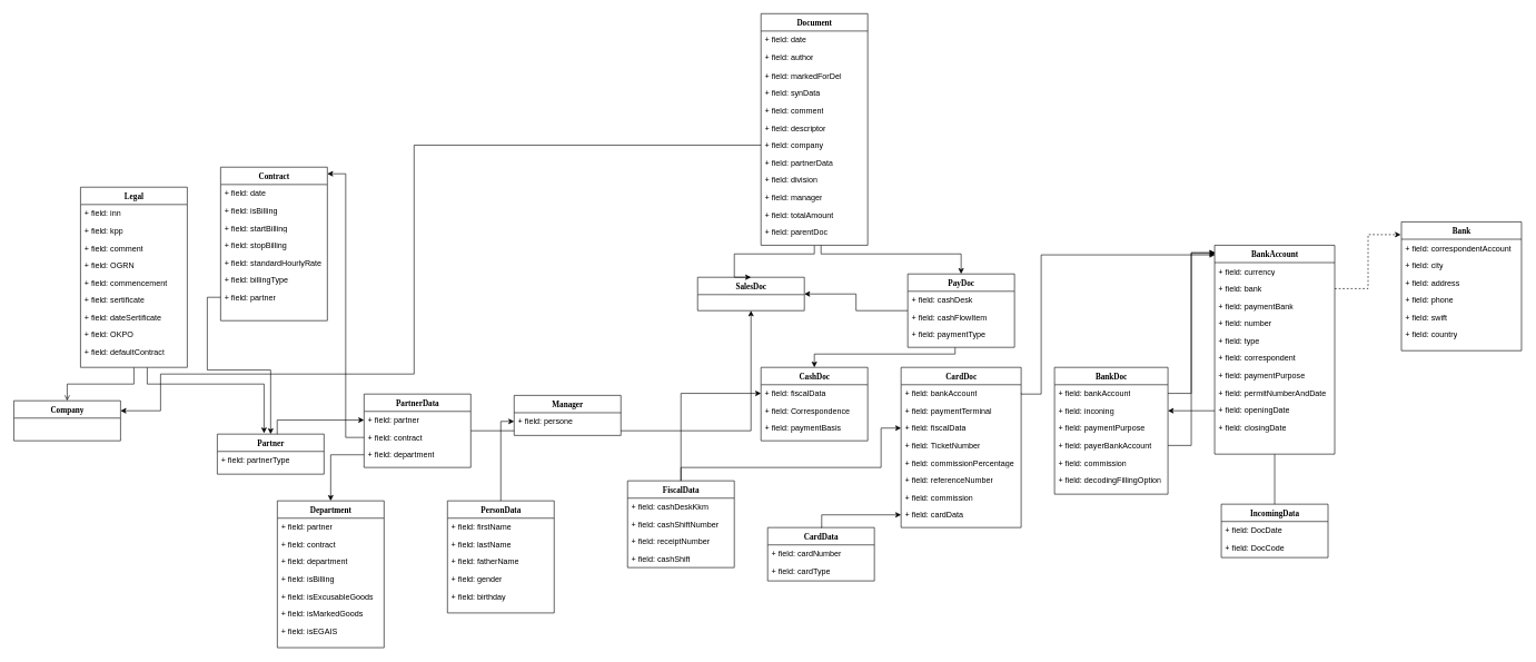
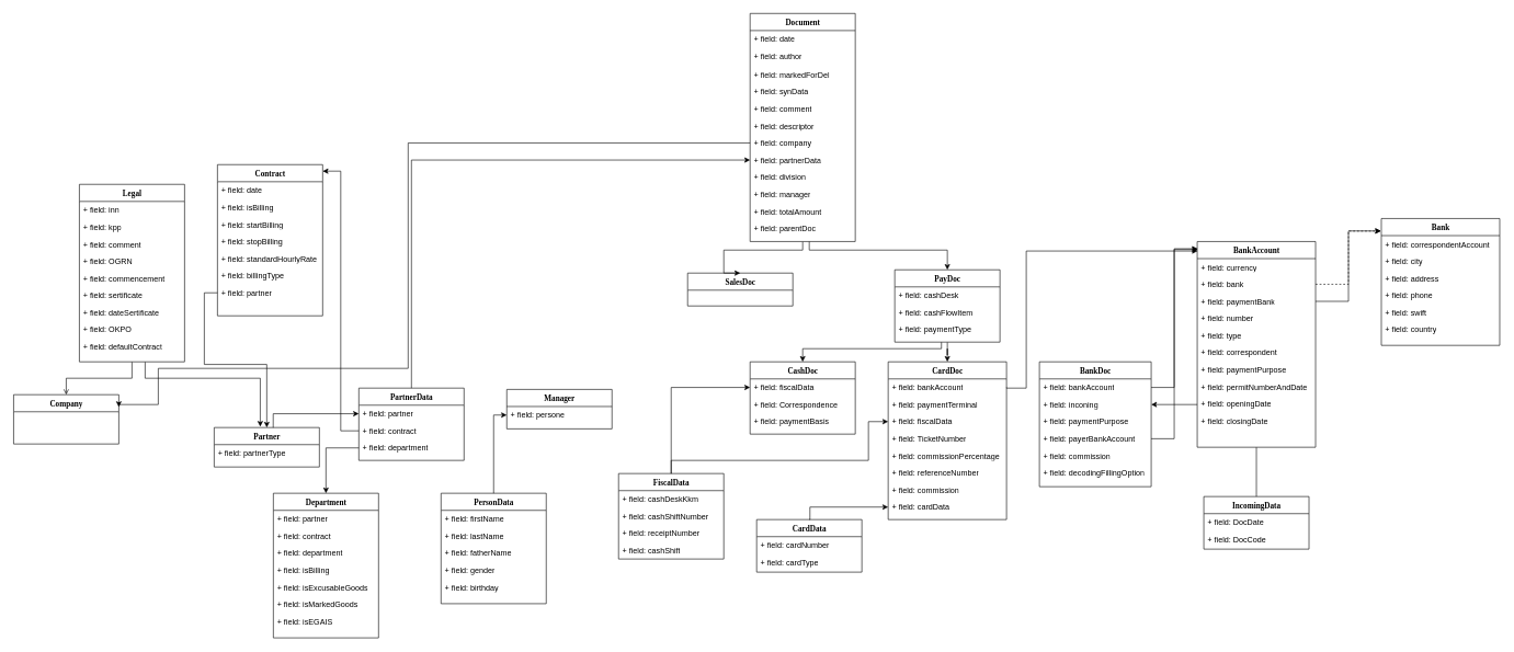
- <mxCell id="19" style="edgeStyle=orthogonalEdgeStyle;rounded=0;orthogonalLoop=1;jettySize=auto;html=1;" edge="1" parent="1" source="20" target="17"><mxGeometry relative="1" as="geometry" /></mxCell>
+ <mxCell id="19" style="edgeStyle=orthogonalEdgeStyle;rounded=0;orthogonalLoop=1;jettySize=auto;html=1;entryX=0.5;entryY=0;entryDx=0;entryDy=0;" edge="1" parent="1" source="20" target="35"><mxGeometry relative="1" as="geometry" /></mxCell>
+ <mxCell id="124" style="edgeStyle=orthogonalEdgeStyle;rounded=0;orthogonalLoop=1;jettySize=auto;html=1;entryX=-0.003;entryY=0.098;entryDx=0;entryDy=0;entryPerimeter=0;" edge="1" parent="1" source="108" target="116"><mxGeometry relative="1" as="geometry" /></mxCell>
- <mxCell id="55" style="edgeStyle=orthogonalEdgeStyle;rounded=0;orthogonalLoop=1;jettySize=auto;html=1;" edge="1" parent="1" source="56" target="17"><mxGeometry relative="1" as="geometry" /></mxCell>
+ <mxCell id="55" style="edgeStyle=orthogonalEdgeStyle;rounded=0;orthogonalLoop=1;jettySize=auto;html=1;entryX=0;entryY=0.5;entryDx=0;entryDy=0;" edge="1" parent="1" source="56" target="12"><mxGeometry relative="1" as="geometry" /></mxCell>
- <mxCell id="75" value="Company" style="swimlane;html=1;fontStyle=1;align=center;verticalAlign=top;childLayout=stackLayout;horizontal=1;startSize=26;horizontalStack=0;resizeParent=1;resizeLast=0;collapsible=1;marginBottom=0;swimlaneFillColor=#ffffff;rounded=0;shadow=0;comic=0;labelBackgroundColor=none;strokeWidth=1;fillColor=none;fontFamily=Verdana;fontSize=12" vertex="1" parent="1"><mxGeometry x="20" y="600" width="160" height="60" as="geometry" /></mxCell>
+ <mxCell id="75" value="Company" style="swimlane;html=1;fontStyle=1;align=center;verticalAlign=top;childLayout=stackLayout;horizontal=1;startSize=26;horizontalStack=0;resizeParent=1;resizeLast=0;collapsible=1;marginBottom=0;swimlaneFillColor=#ffffff;rounded=0;shadow=0;comic=0;labelBackgroundColor=none;strokeWidth=1;fillColor=none;fontFamily=Verdana;fontSize=12" vertex="1" parent="1"><mxGeometry x="20" y="600" width="160" height="75" as="geometry" /></mxCell>
